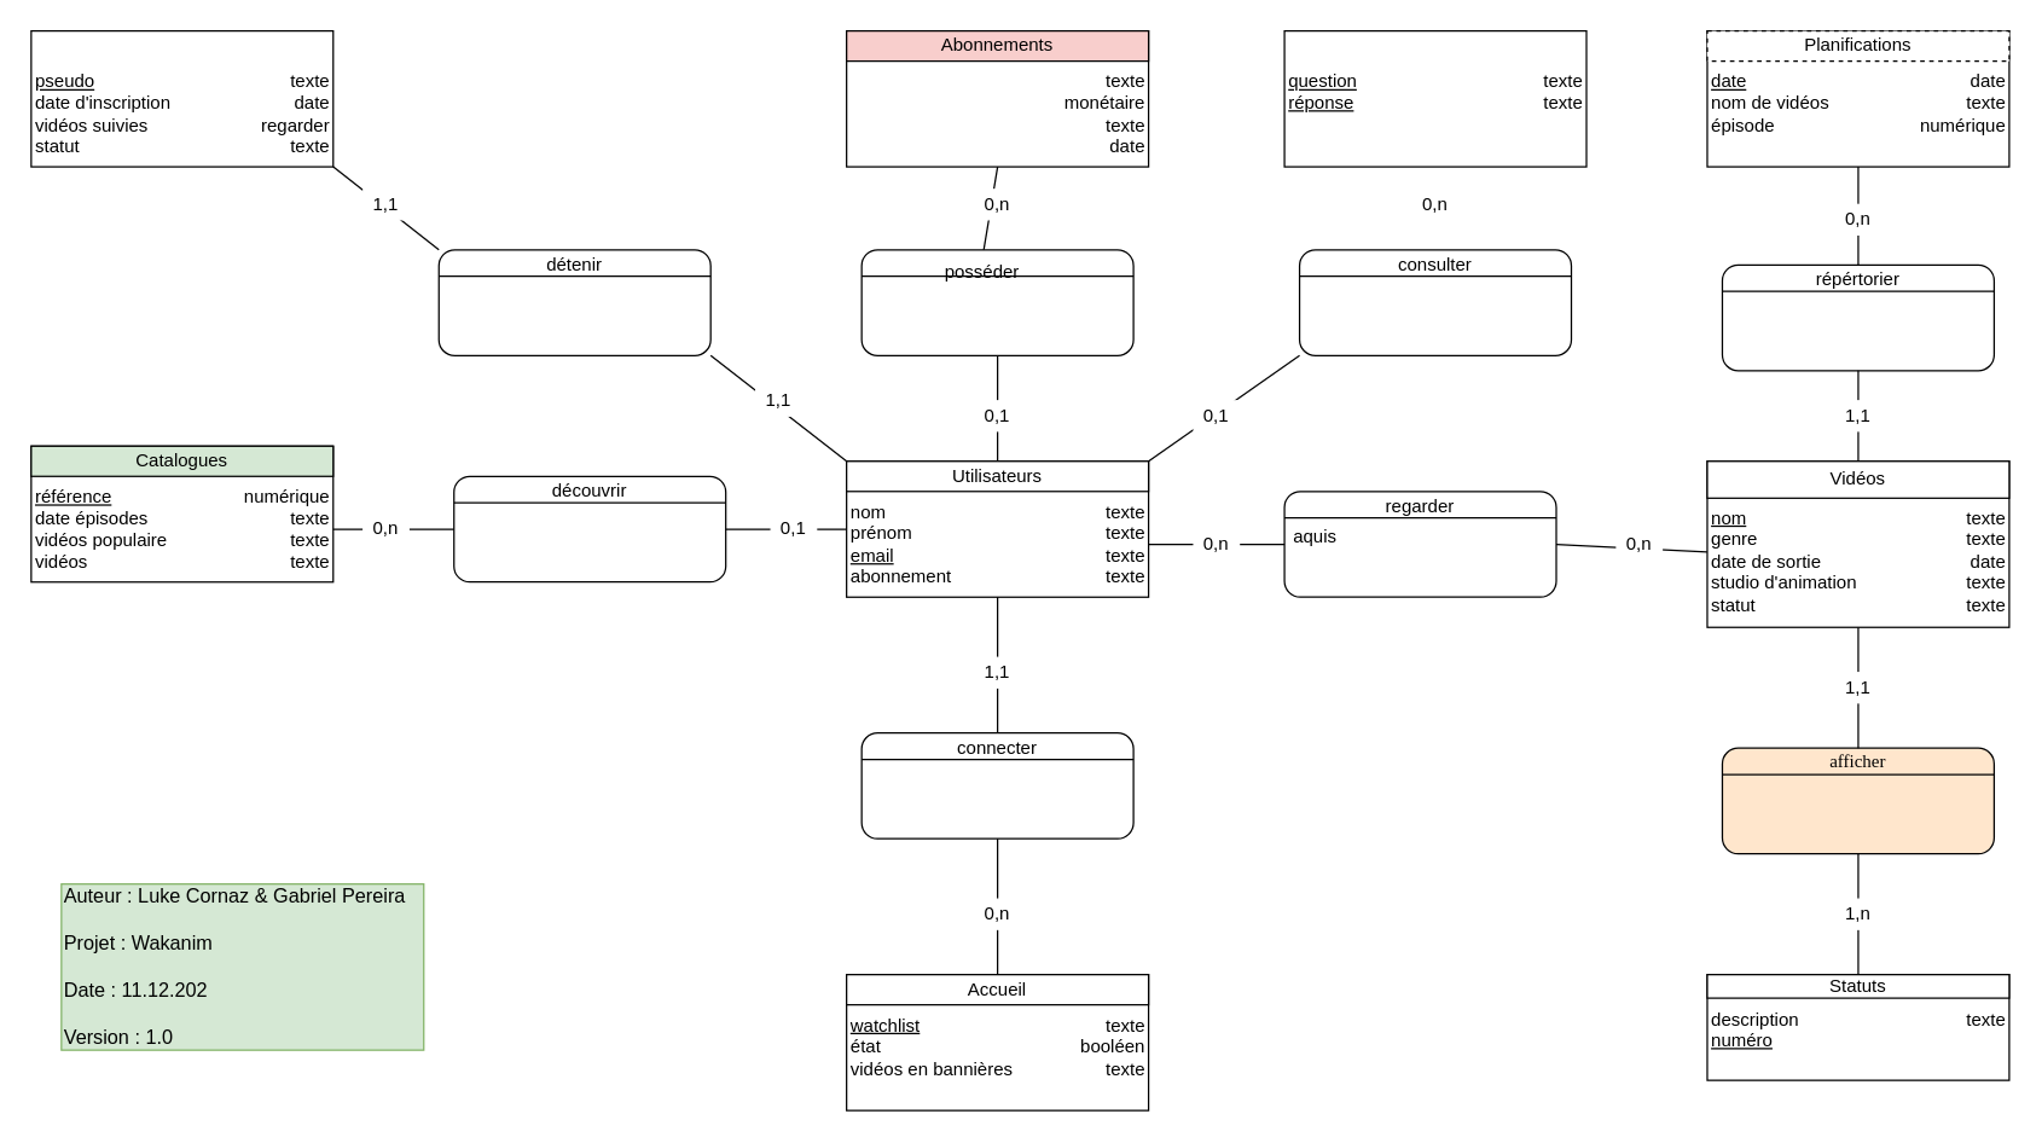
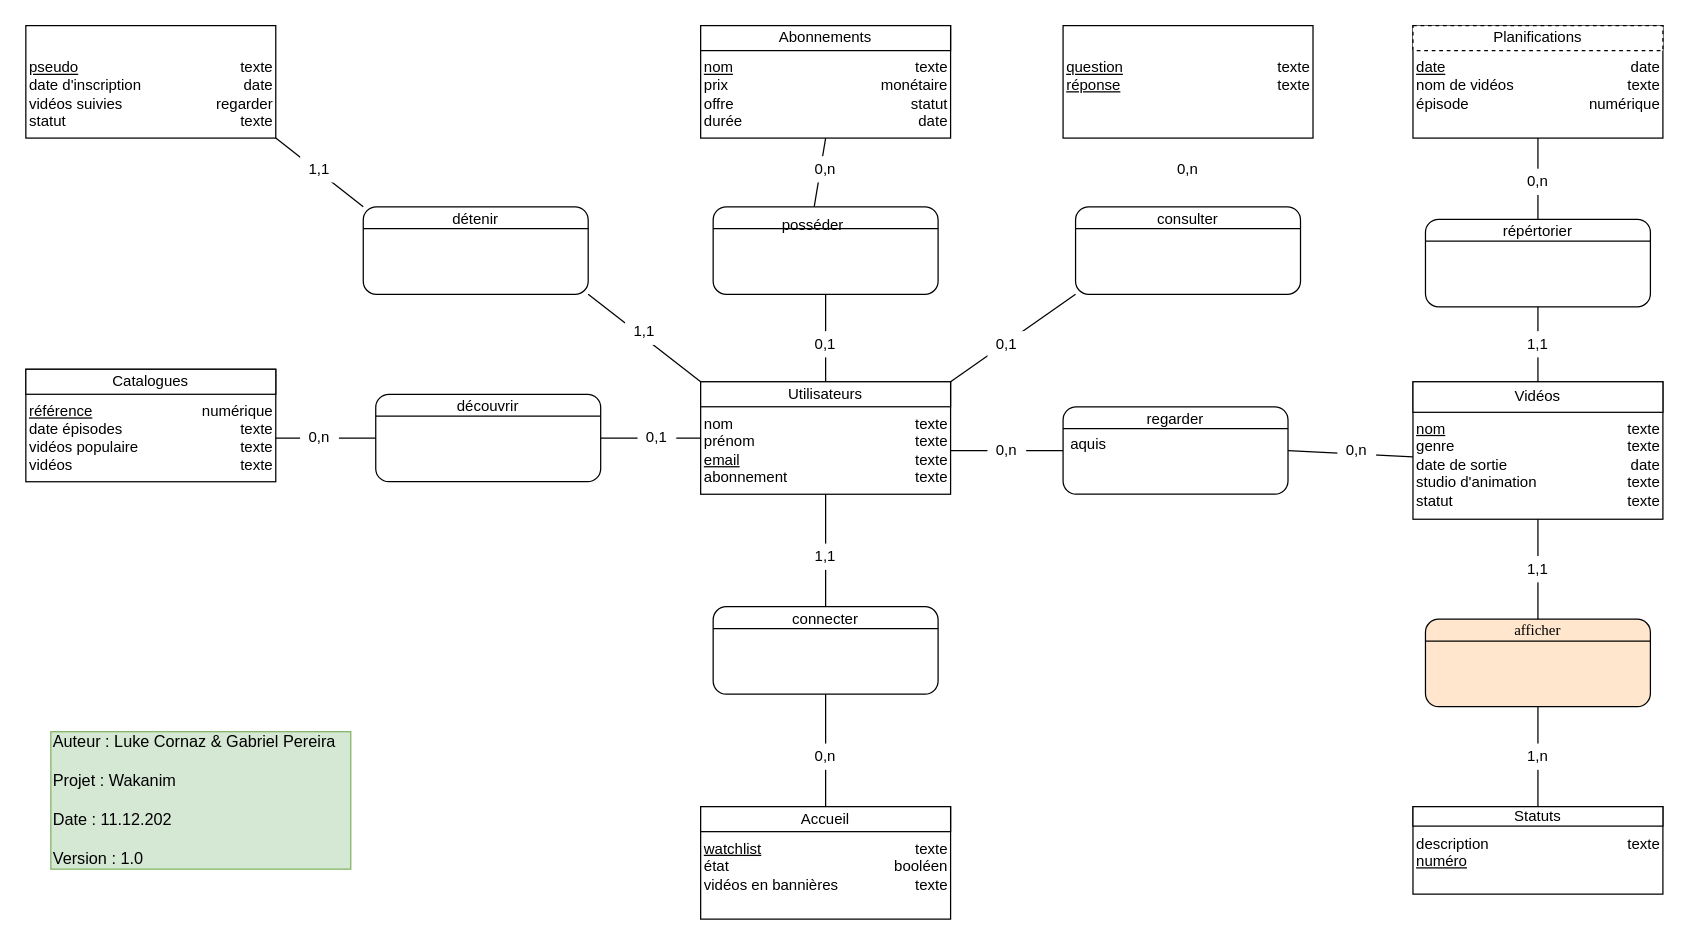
- <mxCell id="5" value="Abonnements" style="rounded=0;whiteSpace=wrap;html=1;fillColor=#f8cecc;" parent="3" vertex="1"><mxGeometry width="200" height="20" as="geometry" /></mxCell>
+ <mxCell id="5" value="Abonnements" style="rounded=0;whiteSpace=wrap;html=1;" parent="3" vertex="1"><mxGeometry width="200" height="20" as="geometry" /></mxCell>
+ <mxCell id="6" value="&lt;u&gt;nom&lt;/u&gt;&lt;br&gt;prix&lt;br&gt;offre&lt;br&gt;durée" style="text;html=1;strokeColor=none;fillColor=none;align=left;verticalAlign=top;whiteSpace=wrap;rounded=0;" parent="3" vertex="1"><mxGeometry x="1" y="20" width="99" height="70" as="geometry" /></mxCell>
- <mxCell id="7" value="texte&lt;br&gt;monétaire&lt;br&gt;texte&lt;br&gt;date" style="text;html=1;strokeColor=none;fillColor=none;align=right;verticalAlign=top;whiteSpace=wrap;rounded=0;" parent="3" vertex="1"><mxGeometry x="100" y="20" width="100" height="70" as="geometry" /></mxCell>
+ <mxCell id="7" value="texte&lt;br&gt;monétaire&lt;br&gt;statut&lt;br&gt;date" style="text;html=1;strokeColor=none;fillColor=none;align=right;verticalAlign=top;whiteSpace=wrap;rounded=0;" parent="3" vertex="1"><mxGeometry x="100" y="20" width="100" height="70" as="geometry" /></mxCell>
- <mxCell id="15" value="Catalogues" style="rounded=0;whiteSpace=wrap;html=1;fillColor=#d5e8d4;" parent="13" vertex="1"><mxGeometry width="200" height="20" as="geometry" /></mxCell>
+ <mxCell id="15" value="Catalogues" style="rounded=0;whiteSpace=wrap;html=1;" parent="13" vertex="1"><mxGeometry width="200" height="20" as="geometry" /></mxCell>
